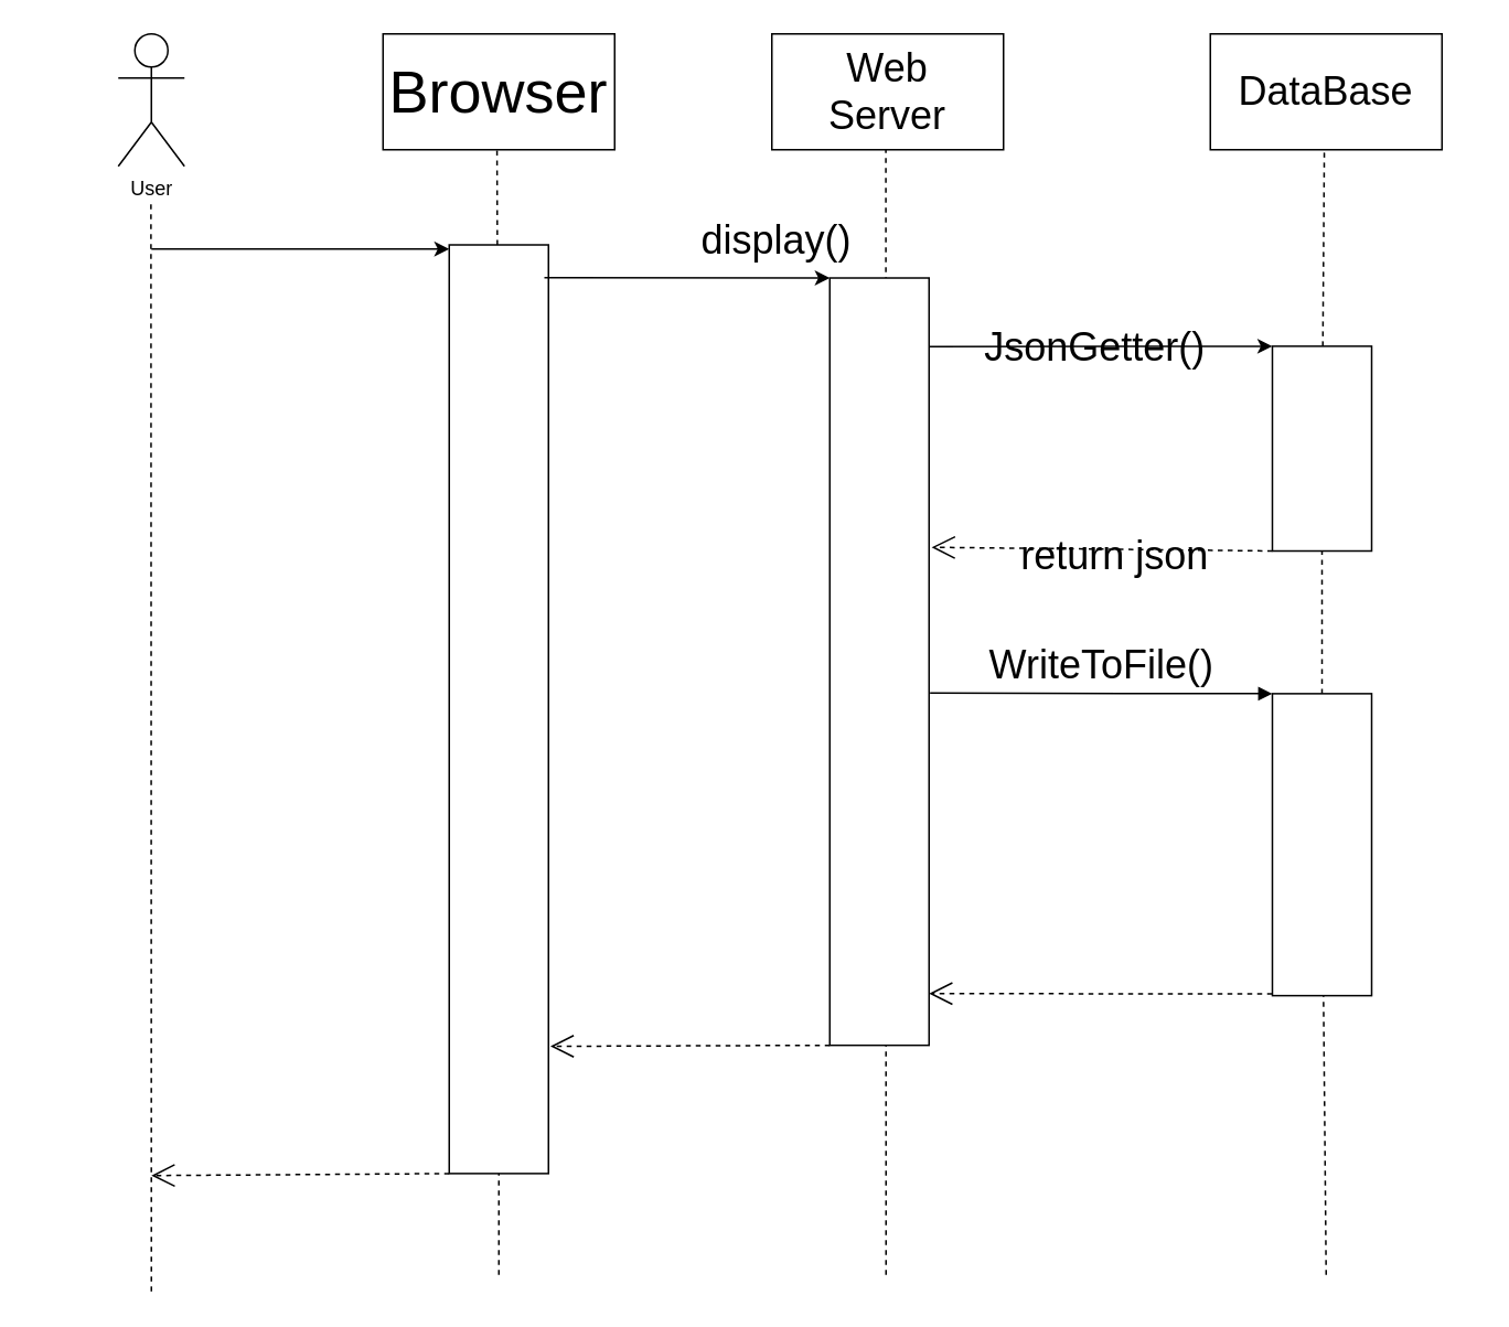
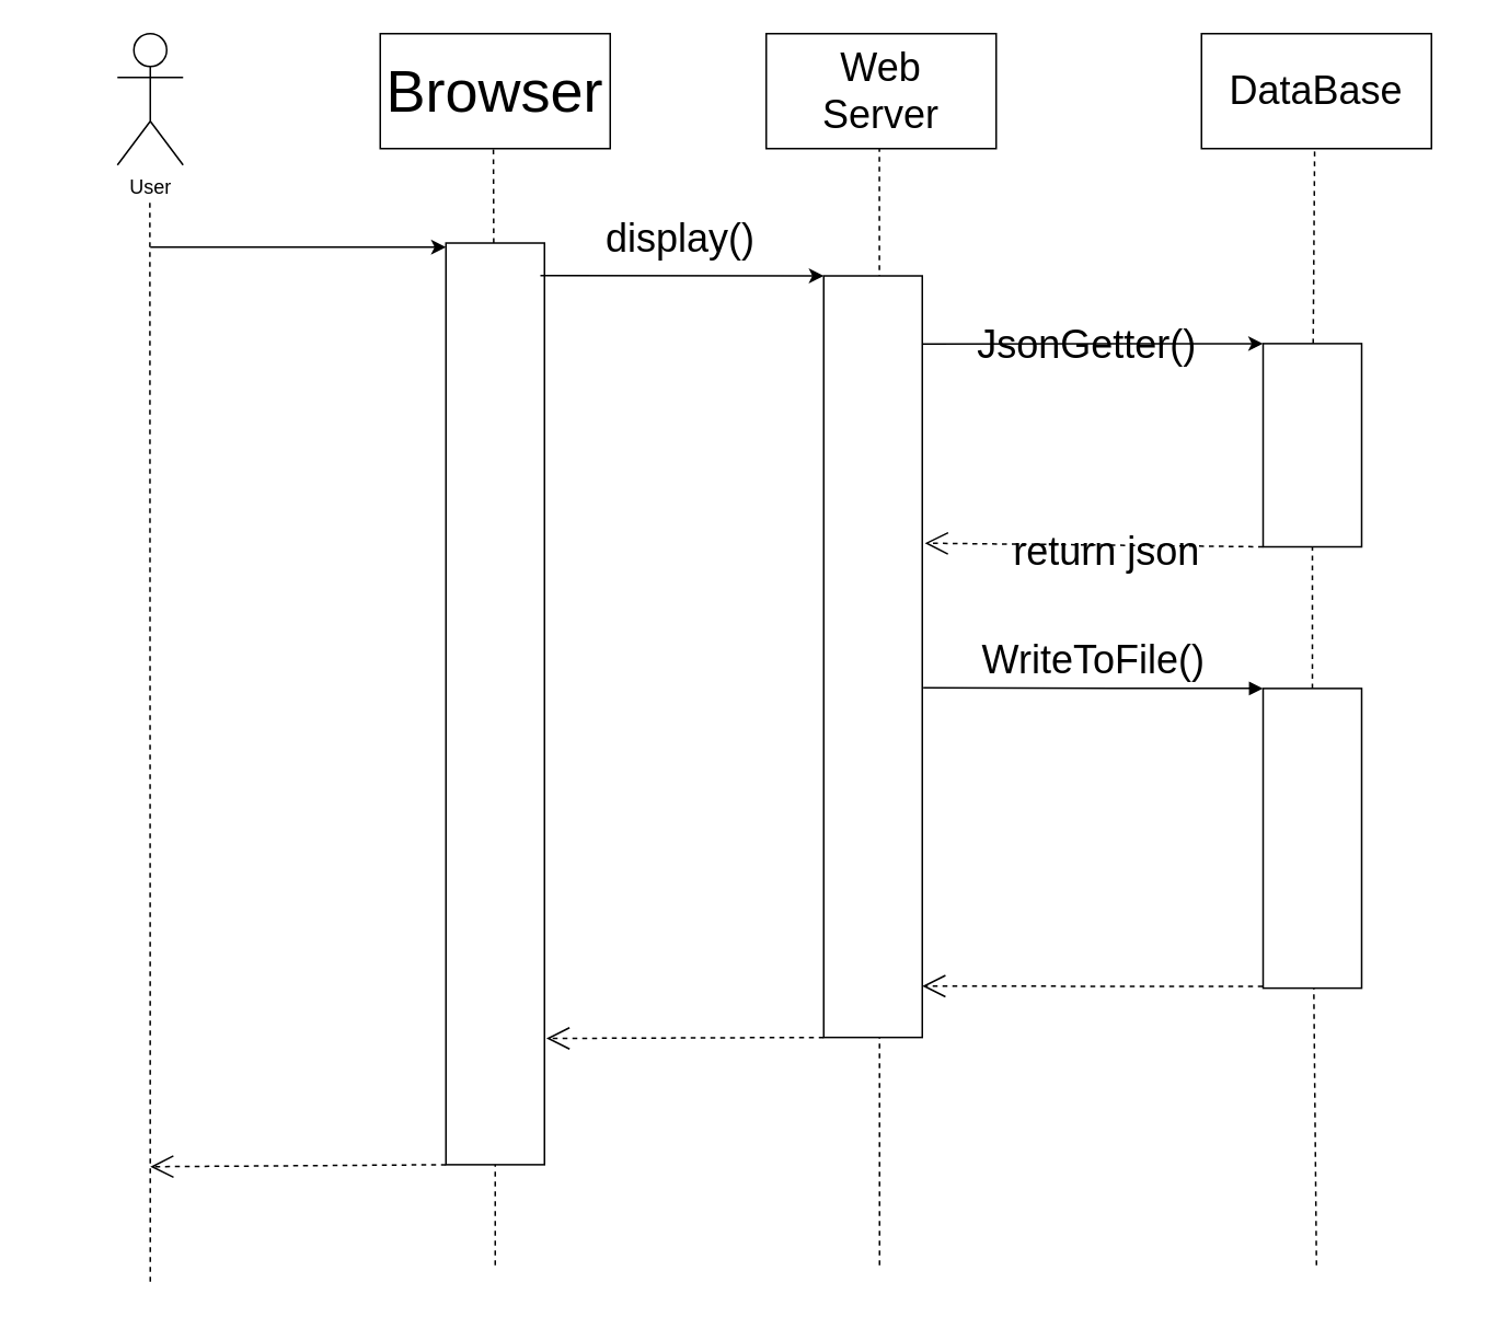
- <mxCell id="19" value="display()" style="text;html=1;strokeColor=none;fillColor=none;align=center;verticalAlign=middle;whiteSpace=wrap;rounded=0;fontSize=24;" vertex="1" parent="1"><mxGeometry x="403.5" y="130" width="130" height="30" as="geometry" /></mxCell>
+ <mxCell id="19" value="display()" style="text;html=1;strokeColor=none;fillColor=none;align=center;verticalAlign=middle;whiteSpace=wrap;rounded=0;fontSize=24;" vertex="1" parent="1"><mxGeometry x="348.5" y="130" width="130" height="30" as="geometry" /></mxCell>
